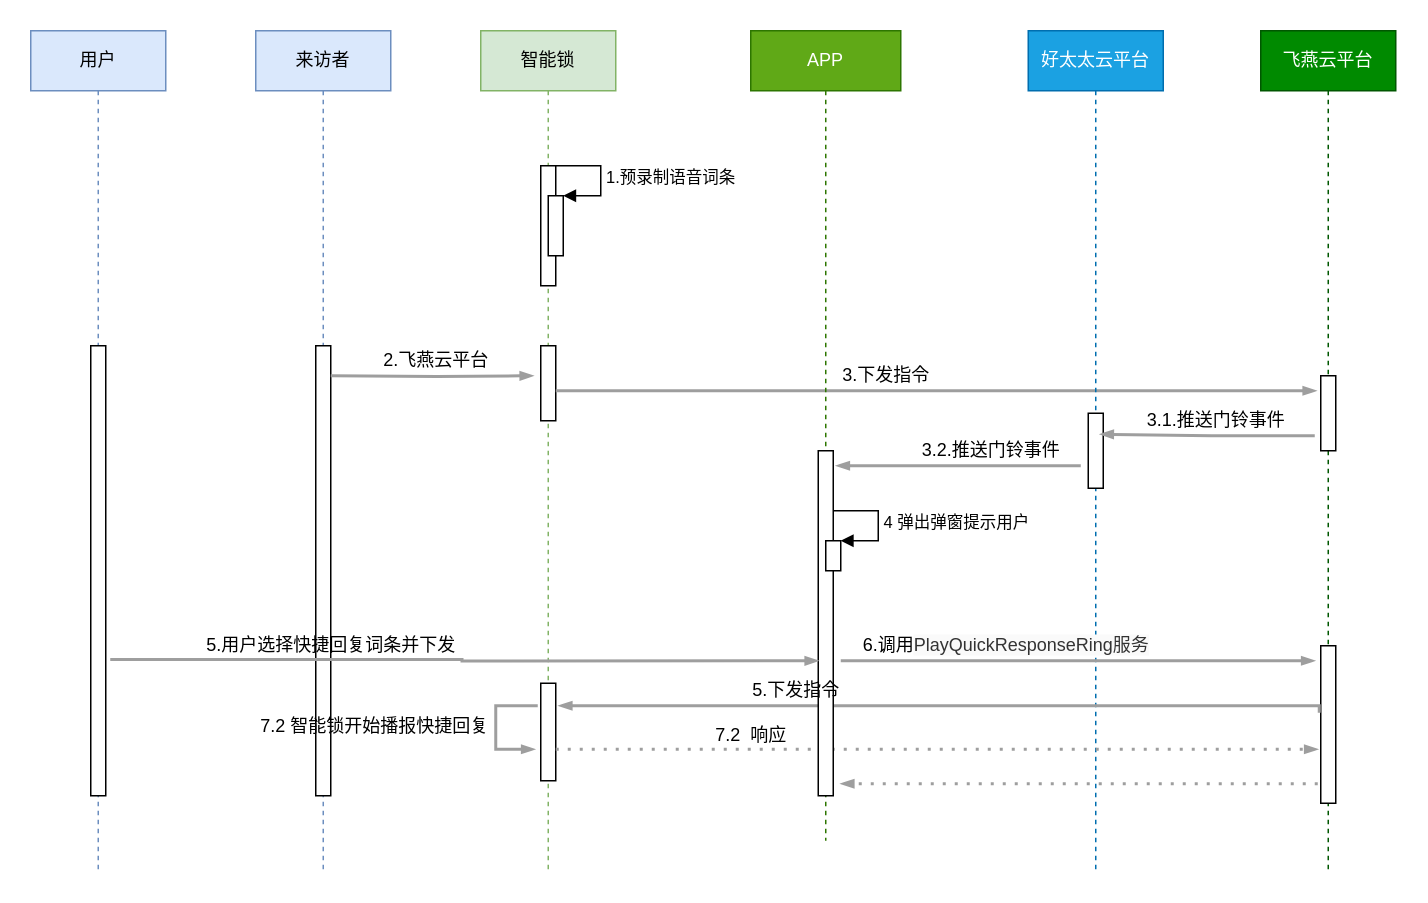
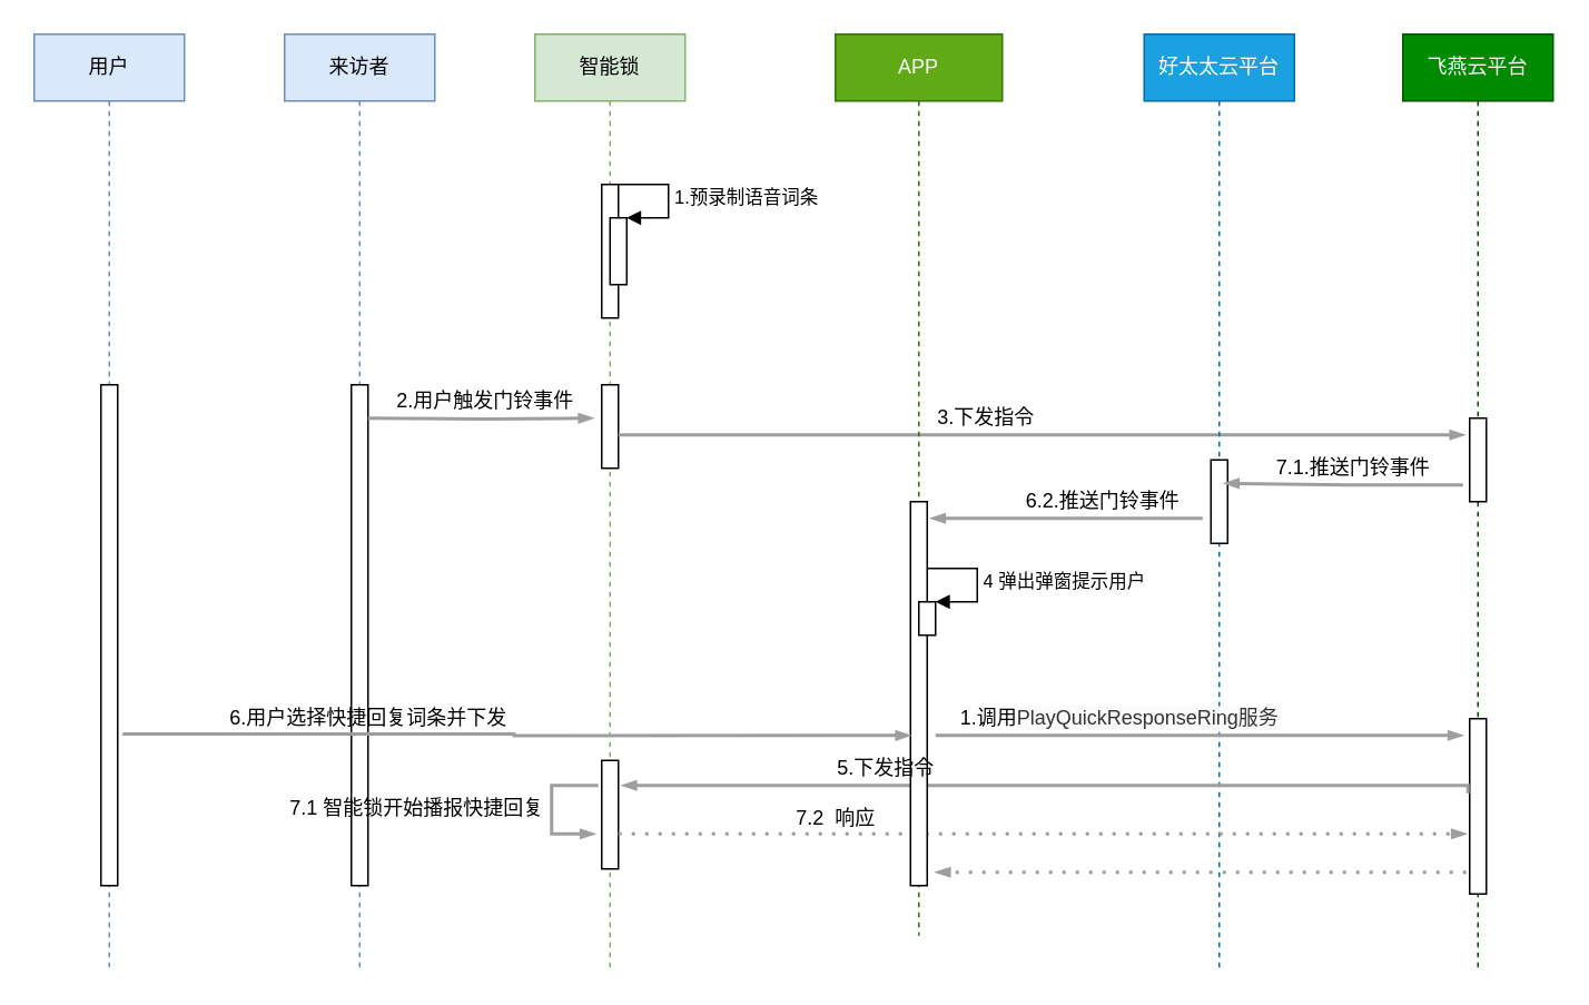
- <mxCell id="15" value="2.飞燕云平台" style="text;html=1;align=center;verticalAlign=middle;resizable=0;points=[];autosize=1;strokeColor=none;fillColor=none;" parent="1" vertex="1"><mxGeometry x="230" y="230" width="120" height="20" as="geometry" /></mxCell>
+ <mxCell id="15" value="2.用户触发门铃事件" style="text;html=1;align=center;verticalAlign=middle;resizable=0;points=[];autosize=1;strokeColor=none;fillColor=none;" parent="1" vertex="1"><mxGeometry x="230" y="230" width="120" height="20" as="geometry" /></mxCell>
- <mxCell id="20" value="3.1.推送门铃事件" style="text;html=1;align=center;verticalAlign=middle;resizable=0;points=[];autosize=1;strokeColor=none;fillColor=none;" parent="1" vertex="1"><mxGeometry x="755" y="270" width="110" height="20" as="geometry" /></mxCell>
+ <mxCell id="20" value="7.1.推送门铃事件" style="text;html=1;align=center;verticalAlign=middle;resizable=0;points=[];autosize=1;strokeColor=none;fillColor=none;" parent="1" vertex="1"><mxGeometry x="755" y="270" width="110" height="20" as="geometry" /></mxCell>
- <mxCell id="31" value="3.2.推送门铃事件" style="text;html=1;align=center;verticalAlign=middle;resizable=0;points=[];autosize=1;strokeColor=none;fillColor=none;" parent="29" vertex="1"><mxGeometry x="105" y="270" width="110" height="20" as="geometry" /></mxCell>
+ <mxCell id="31" value="6.2.推送门铃事件" style="text;html=1;align=center;verticalAlign=middle;resizable=0;points=[];autosize=1;strokeColor=none;fillColor=none;" parent="29" vertex="1"><mxGeometry x="105" y="270" width="110" height="20" as="geometry" /></mxCell>
- <mxCell id="22" value="5.用户选择快捷回复词条并下发" style="text;html=1;align=center;verticalAlign=middle;resizable=0;points=[];autosize=1;strokeColor=none;fillColor=none;" parent="1" vertex="1"><mxGeometry x="130" y="420" width="180" height="20" as="geometry" /></mxCell>
+ <mxCell id="22" value="6.用户选择快捷回复词条并下发" style="text;html=1;align=center;verticalAlign=middle;resizable=0;points=[];autosize=1;strokeColor=none;fillColor=none;" parent="1" vertex="1"><mxGeometry x="130" y="420" width="180" height="20" as="geometry" /></mxCell>
- <mxCell id="23" value="6.调用&lt;span style=&quot;color: rgb(51 , 51 , 51) ; font-family: , &amp;#34;blinkmacsystemfont&amp;#34; , &amp;#34;segoe ui&amp;#34; , &amp;#34;pingfang sc&amp;#34; , &amp;#34;hiragino sans gb&amp;#34; , &amp;#34;microsoft yahei&amp;#34; , &amp;#34;helvetica neue&amp;#34; , &amp;#34;helvetica&amp;#34; , &amp;#34;arial&amp;#34; , &amp;#34;simsun&amp;#34; , sans-serif ; background-color: rgb(250 , 250 , 250)&quot;&gt;PlayQuickResponseRing服务&lt;/span&gt;" style="text;html=1;align=center;verticalAlign=middle;resizable=0;points=[];autosize=1;strokeColor=none;fillColor=none;" parent="1" vertex="1"><mxGeometry x="565" y="420" width="210" height="20" as="geometry" /></mxCell>
+ <mxCell id="23" value="1.调用&lt;span style=&quot;color: rgb(51 , 51 , 51) ; font-family: , &amp;#34;blinkmacsystemfont&amp;#34; , &amp;#34;segoe ui&amp;#34; , &amp;#34;pingfang sc&amp;#34; , &amp;#34;hiragino sans gb&amp;#34; , &amp;#34;microsoft yahei&amp;#34; , &amp;#34;helvetica neue&amp;#34; , &amp;#34;helvetica&amp;#34; , &amp;#34;arial&amp;#34; , &amp;#34;simsun&amp;#34; , sans-serif ; background-color: rgb(250 , 250 , 250)&quot;&gt;PlayQuickResponseRing服务&lt;/span&gt;" style="text;html=1;align=center;verticalAlign=middle;resizable=0;points=[];autosize=1;strokeColor=none;fillColor=none;" parent="1" vertex="1"><mxGeometry x="565" y="420" width="210" height="20" as="geometry" /></mxCell>
- <mxCell id="27" value="7.2 智能锁开始播报快捷回复" style="text;html=1;align=center;verticalAlign=middle;resizable=0;points=[];autosize=1;strokeColor=none;fillColor=none;" parent="1" vertex="1"><mxGeometry x="164" y="474" width="170" height="20" as="geometry" /></mxCell>
+ <mxCell id="27" value="7.1 智能锁开始播报快捷回复" style="text;html=1;align=center;verticalAlign=middle;resizable=0;points=[];autosize=1;strokeColor=none;fillColor=none;" parent="1" vertex="1"><mxGeometry x="164" y="474" width="170" height="20" as="geometry" /></mxCell>
